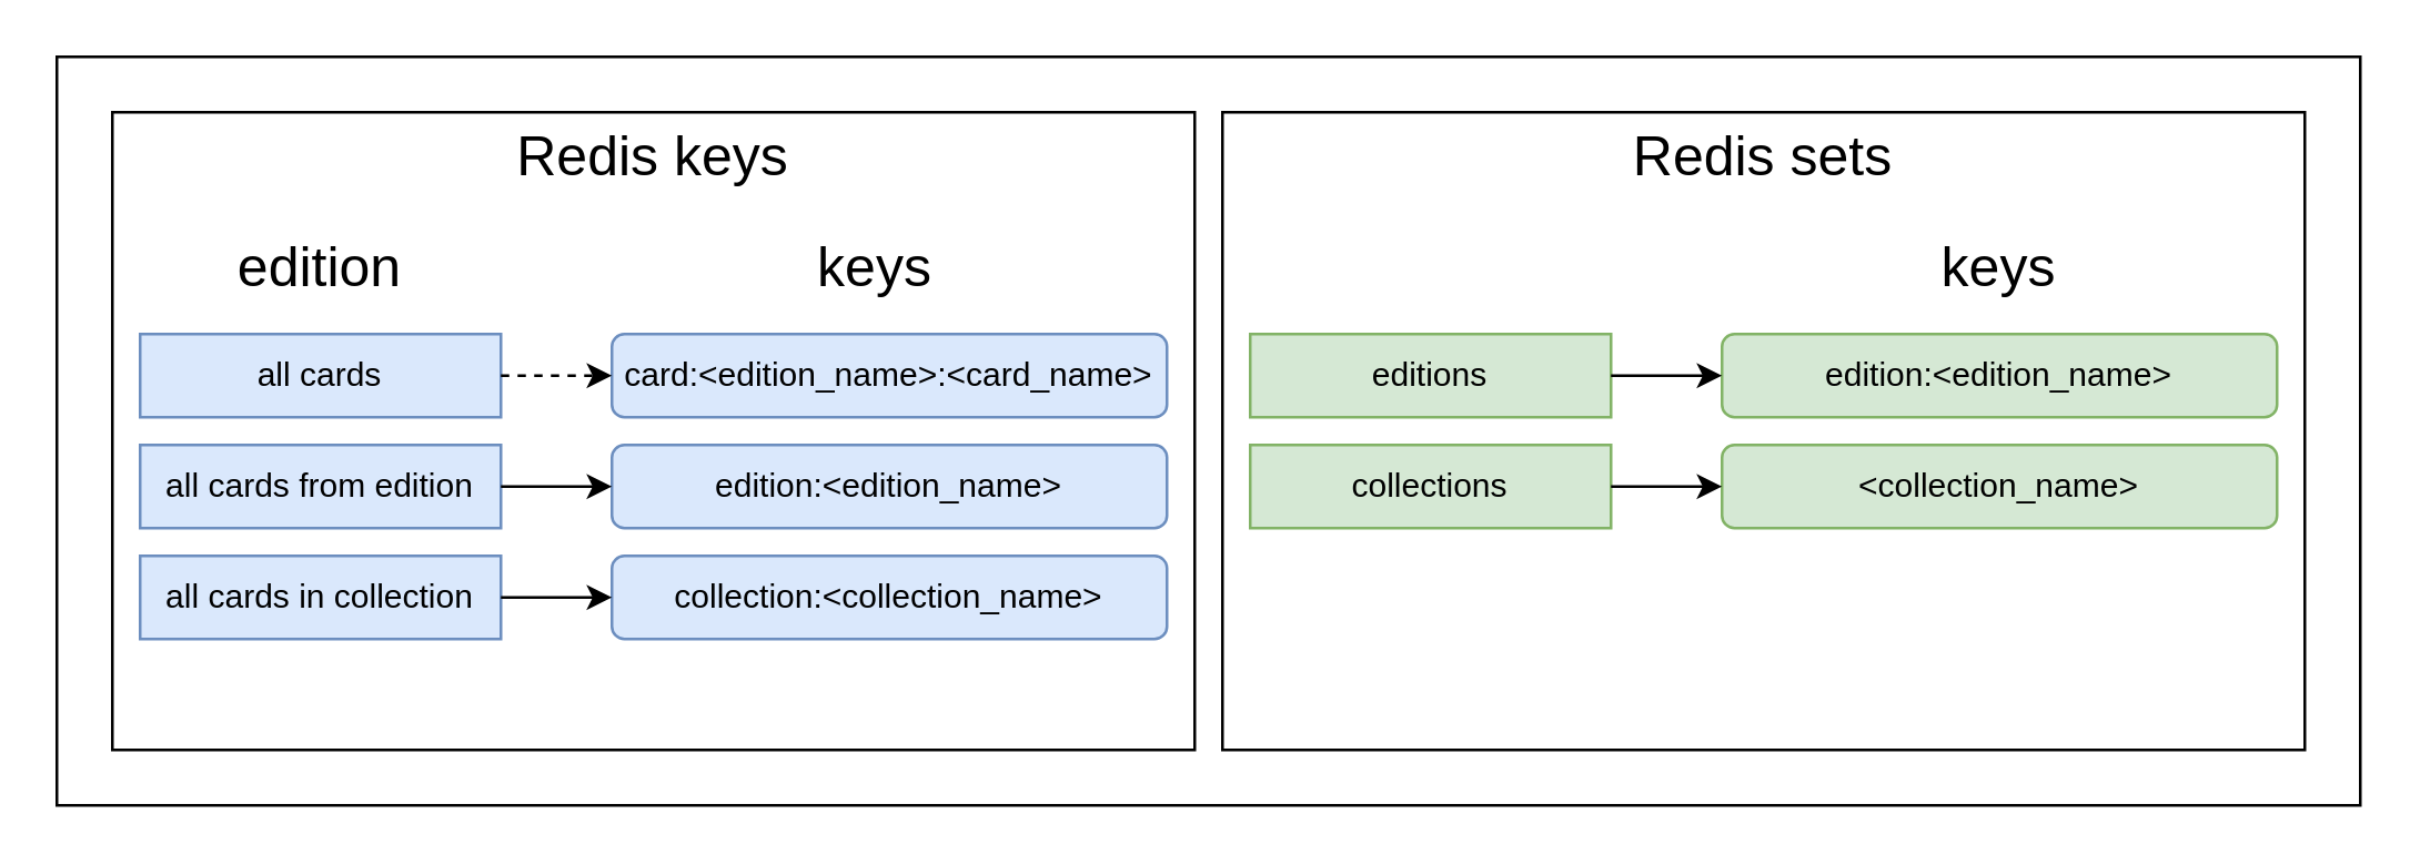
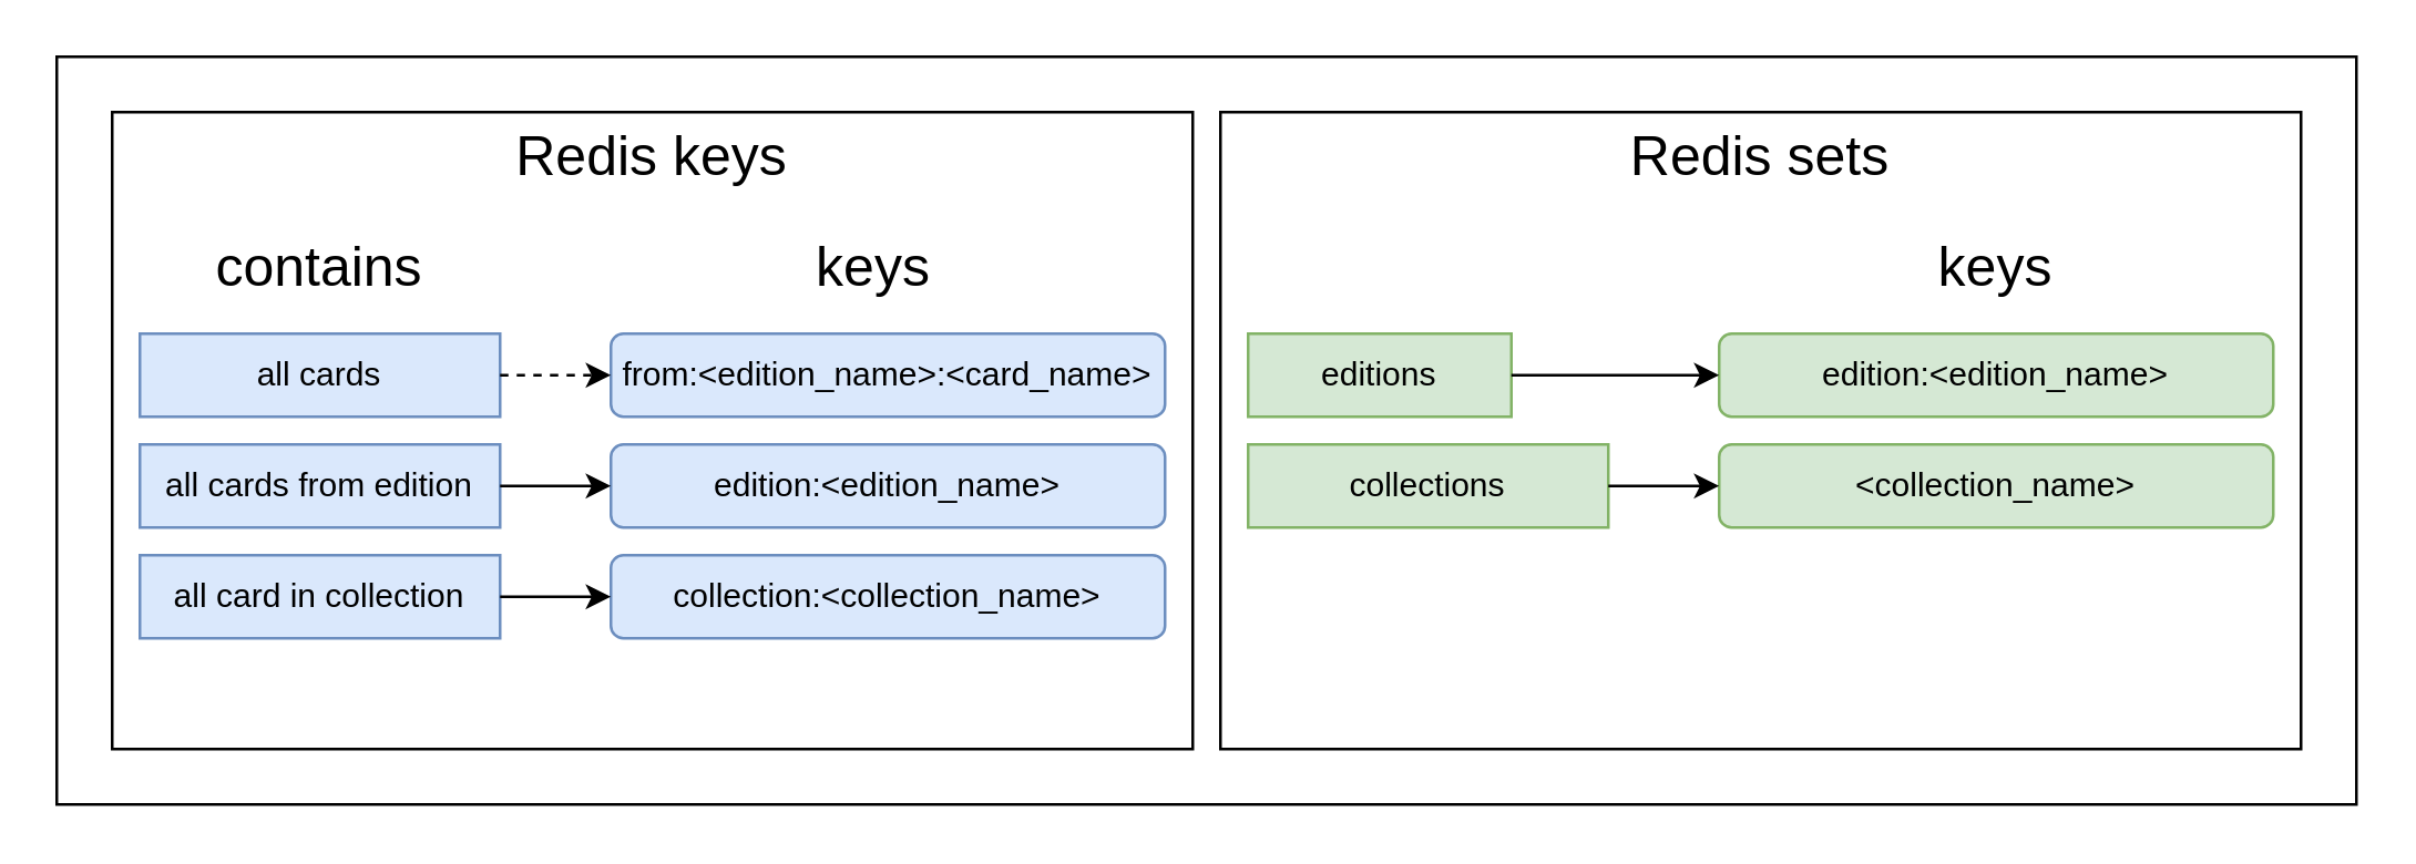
- <mxCell id="22" value="edition" style="text;html=1;strokeColor=none;fillColor=none;align=center;verticalAlign=middle;whiteSpace=wrap;rounded=0;fontSize=20;" vertex="1" parent="1"><mxGeometry x="50" y="80" width="130" height="30" as="geometry" /></mxCell>
+ <mxCell id="22" value="contains" style="text;html=1;strokeColor=none;fillColor=none;align=center;verticalAlign=middle;whiteSpace=wrap;rounded=0;fontSize=20;" vertex="1" parent="1"><mxGeometry x="50" y="80" width="130" height="30" as="geometry" /></mxCell>
- <mxCell id="5" value="card:&amp;lt;edition_name&amp;gt;:&amp;lt;card_name&amp;gt;" style="rounded=1;whiteSpace=wrap;html=1;fillColor=#dae8fc;strokeColor=#6c8ebf;" vertex="1" parent="1"><mxGeometry x="220" y="120" width="200" height="30" as="geometry" /></mxCell>
+ <mxCell id="5" value="from:&amp;lt;edition_name&amp;gt;:&amp;lt;card_name&amp;gt;" style="rounded=1;whiteSpace=wrap;html=1;fillColor=#dae8fc;strokeColor=#6c8ebf;" vertex="1" parent="1"><mxGeometry x="220" y="120" width="200" height="30" as="geometry" /></mxCell>
- <mxCell id="15" value="editions" style="rounded=0;whiteSpace=wrap;html=1;fillColor=#d5e8d4;strokeColor=#82b366;" vertex="1" parent="1"><mxGeometry x="450" y="120" width="130" height="30" as="geometry" /></mxCell>
+ <mxCell id="15" value="editions" style="rounded=0;whiteSpace=wrap;html=1;fillColor=#d5e8d4;strokeColor=#82b366;" vertex="1" parent="1"><mxGeometry x="450" y="120" width="95" height="30" as="geometry" /></mxCell>
- <mxCell id="13" value="all cards in collection" style="rounded=0;whiteSpace=wrap;html=1;fillColor=#dae8fc;strokeColor=#6c8ebf;" vertex="1" parent="1"><mxGeometry x="50" y="200" width="130" height="30" as="geometry" /></mxCell>
+ <mxCell id="13" value="all card in collection" style="rounded=0;whiteSpace=wrap;html=1;fillColor=#dae8fc;strokeColor=#6c8ebf;" vertex="1" parent="1"><mxGeometry x="50" y="200" width="130" height="30" as="geometry" /></mxCell>
